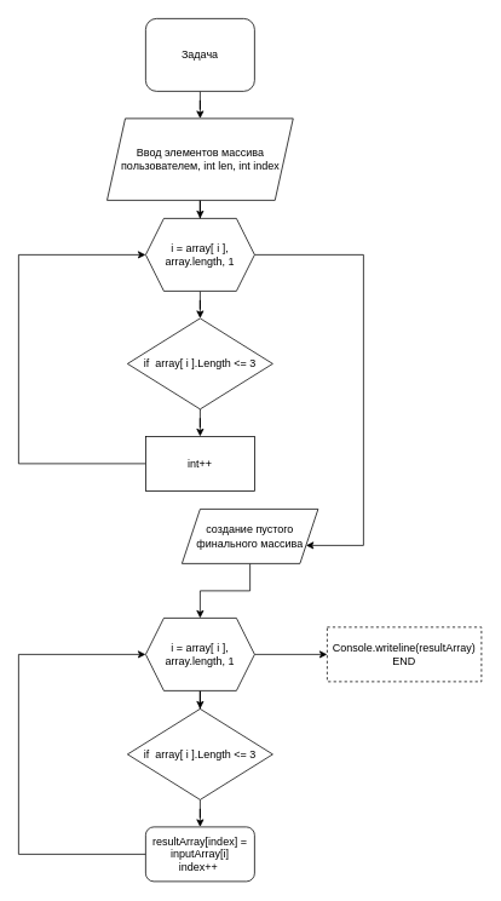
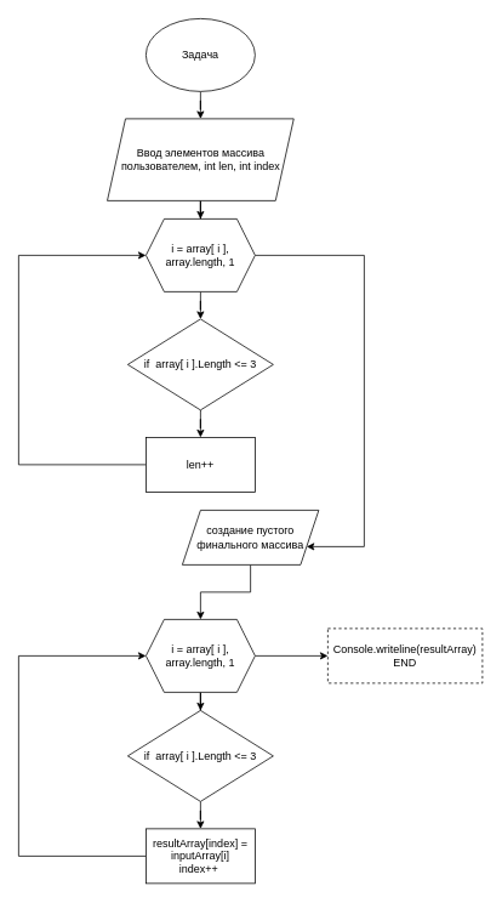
- <mxCell id="3" value="Задача" style="whiteSpace=wrap;html=1;rounded=1;" vertex="1" parent="1"><mxGeometry x="160" y="20" width="120" height="80" as="geometry" /></mxCell>
+ <mxCell id="3" value="Задача" style="ellipse;whiteSpace=wrap;html=1;" vertex="1" parent="1"><mxGeometry x="160" y="20" width="120" height="80" as="geometry" /></mxCell>
- <mxCell id="15" value="int++" style="rounded=0;whiteSpace=wrap;html=1;" vertex="1" parent="1"><mxGeometry x="160" y="480" width="120" height="60" as="geometry" /></mxCell>
+ <mxCell id="15" value="len++" style="rounded=0;whiteSpace=wrap;html=1;" vertex="1" parent="1"><mxGeometry x="160" y="480" width="120" height="60" as="geometry" /></mxCell>
- <mxCell id="19" value="resultArray[index] = inputArray[i]&lt;br&gt;index++&amp;nbsp;" style="whiteSpace=wrap;html=1;rounded=1;" vertex="1" parent="1"><mxGeometry x="160" y="910" width="120" height="60" as="geometry" /></mxCell>
+ <mxCell id="19" value="resultArray[index] = inputArray[i]&lt;br&gt;index++&amp;nbsp;" style="rounded=0;whiteSpace=wrap;html=1;" vertex="1" parent="1"><mxGeometry x="160" y="910" width="120" height="60" as="geometry" /></mxCell>
